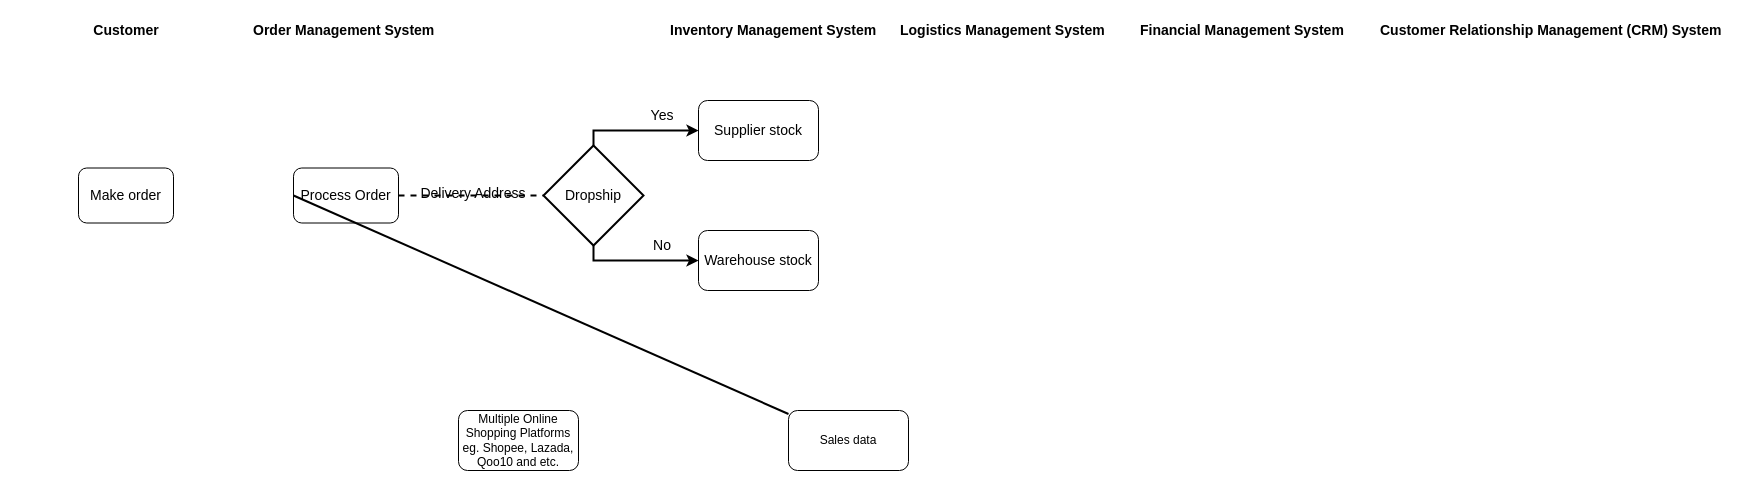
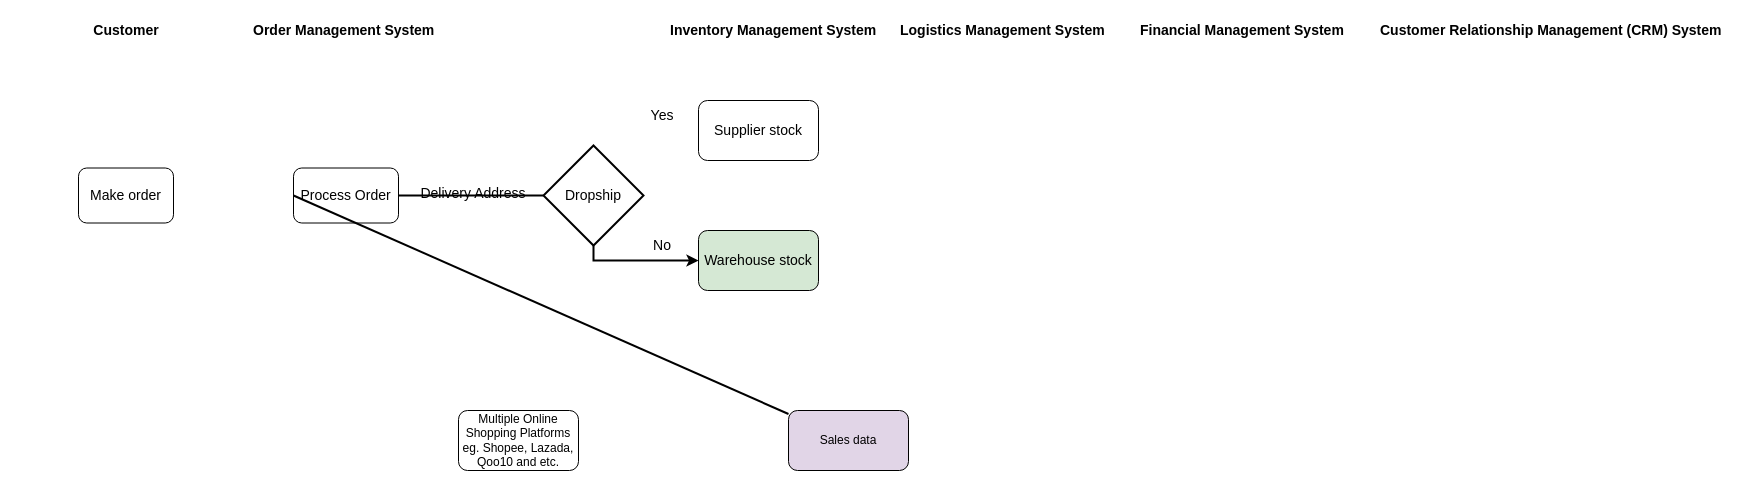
- <mxCell id="16" style="edgeStyle=orthogonalEdgeStyle;rounded=0;orthogonalLoop=1;jettySize=auto;html=1;entryX=0;entryY=0.5;entryDx=0;entryDy=0;strokeWidth=2;fontSize=14;exitX=0.5;exitY=0;exitDx=0;exitDy=0;exitPerimeter=0;" parent="1" source="18" target="13" edge="1"><mxGeometry relative="1" as="geometry"><Array as="points"><mxPoint x="593" y="130" /></Array></mxGeometry></mxCell>
- <mxCell id="19" value="" style="endArrow=none;html=1;rounded=0;fontSize=14;strokeWidth=2;entryX=0;entryY=0.5;entryDx=0;entryDy=0;entryPerimeter=0;exitX=1;exitY=0.5;exitDx=0;exitDy=0;dashed=1;" parent="1" source="12" target="18" edge="1"><mxGeometry width="50" height="50" relative="1" as="geometry"><mxPoint x="378" y="195" as="sourcePoint" /><mxPoint x="488" y="250" as="targetPoint" /></mxGeometry></mxCell>
+ <mxCell id="19" value="" style="endArrow=none;html=1;rounded=0;fontSize=14;strokeWidth=2;entryX=0;entryY=0.5;entryDx=0;entryDy=0;entryPerimeter=0;exitX=1;exitY=0.5;exitDx=0;exitDy=0;" parent="1" source="12" target="18" edge="1"><mxGeometry width="50" height="50" relative="1" as="geometry"><mxPoint x="378" y="195" as="sourcePoint" /><mxPoint x="488" y="250" as="targetPoint" /></mxGeometry></mxCell>
- <mxCell id="4" value="Warehouse stock" style="rounded=1;whiteSpace=wrap;html=1;fontSize=14;" parent="1" vertex="1"><mxGeometry x="698" y="230" width="120" height="60" as="geometry" /></mxCell>
+ <mxCell id="4" value="Warehouse stock" style="rounded=1;whiteSpace=wrap;html=1;fontSize=14;fillColor=#d5e8d4;" parent="1" vertex="1"><mxGeometry x="698" y="230" width="120" height="60" as="geometry" /></mxCell>
- <mxCell id="3" value="Sales data" style="rounded=1;whiteSpace=wrap;html=1;" parent="1" vertex="1"><mxGeometry x="788" y="410" width="120" height="60" as="geometry" /></mxCell>
+ <mxCell id="3" value="Sales data" style="rounded=1;whiteSpace=wrap;html=1;fillColor=#e1d5e7;" parent="1" vertex="1"><mxGeometry x="788" y="410" width="120" height="60" as="geometry" /></mxCell>
